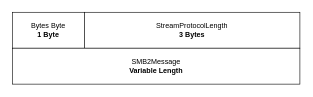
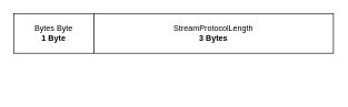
- <mxCell id="4" value="&lt;div&gt;SMB2Message&lt;/div&gt;&lt;div&gt;&lt;b&gt;Variable Length&lt;/b&gt;&lt;/div&gt;" style="rounded=0;whiteSpace=wrap;html=1;" vertex="1" parent="1"><mxGeometry x="20" y="80" width="480" height="60" as="geometry" /></mxCell>
